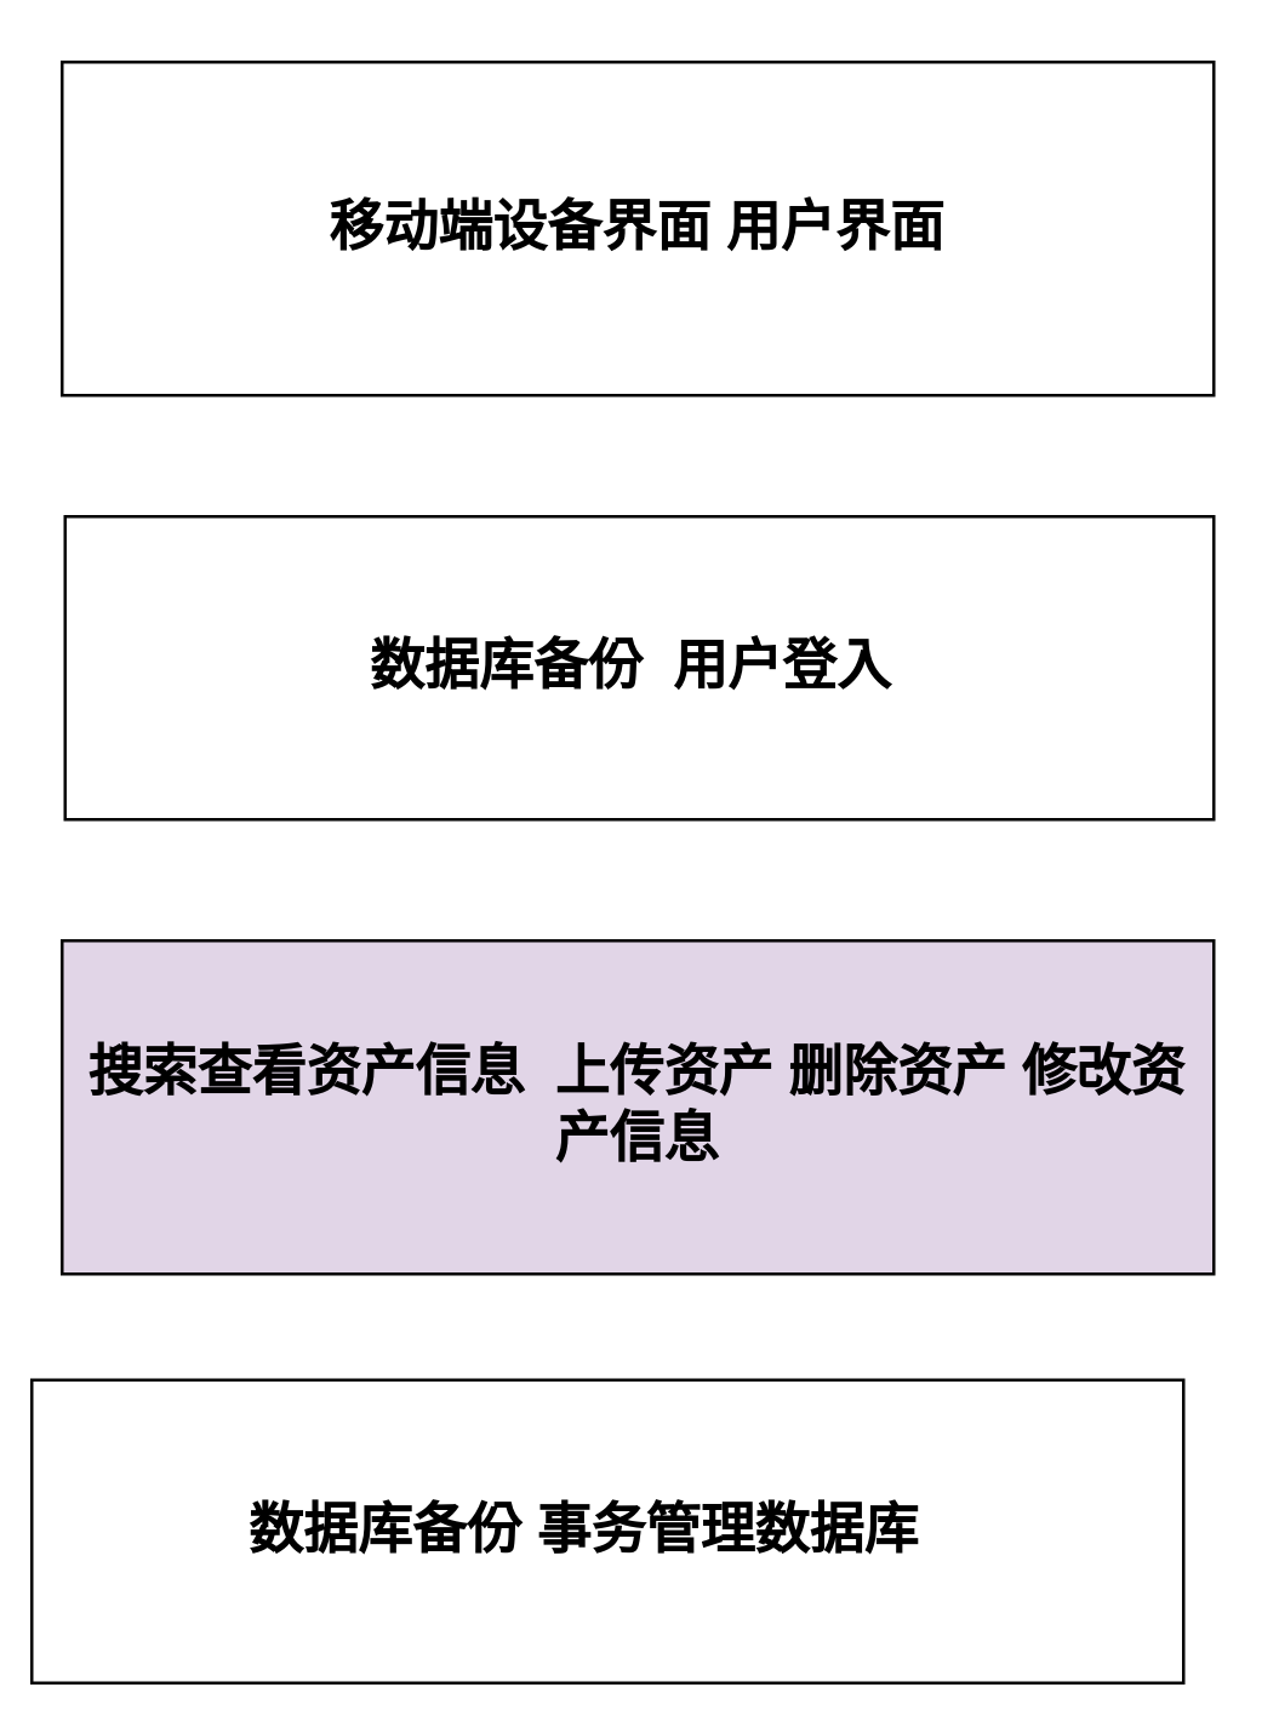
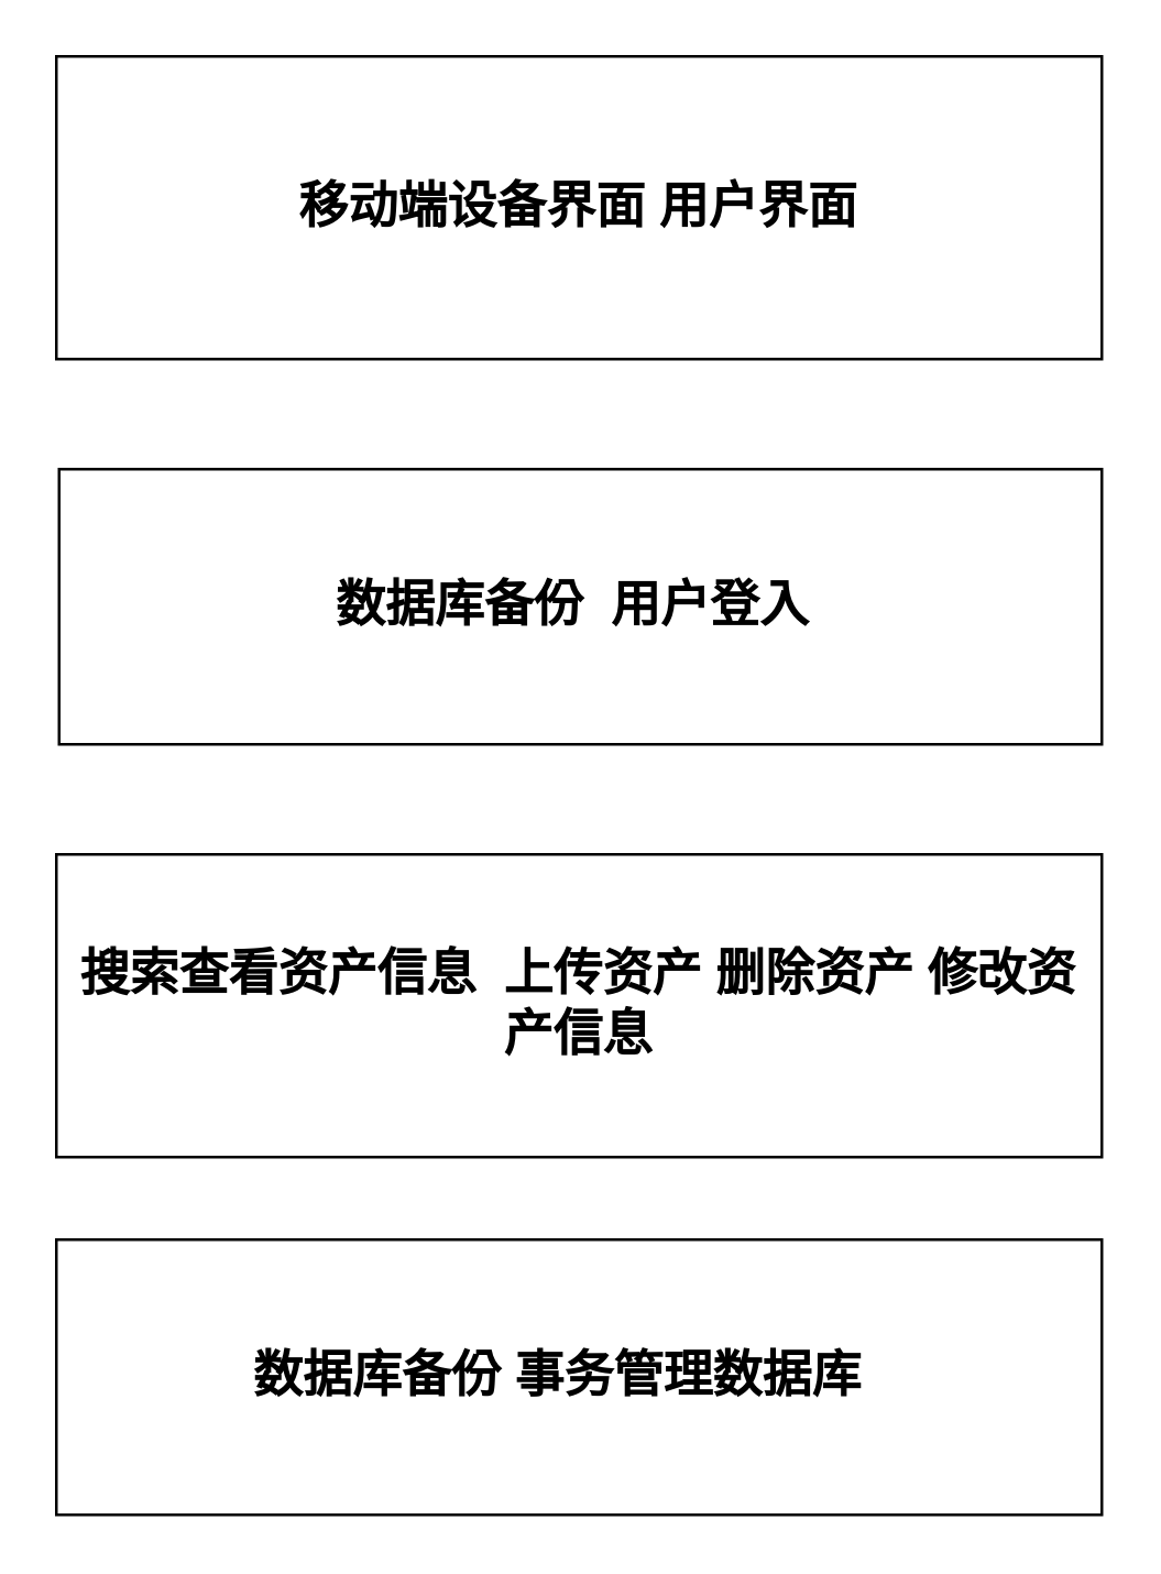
- <mxCell id="5" value="&lt;p class=&quot;MsoNormal&quot;&gt;&lt;font style=&quot;font-size: 18px;&quot;&gt;&lt;b&gt;搜索查看资产信息&amp;nbsp; 上传资产 删除资产 修改资产信息&lt;/b&gt;&lt;/font&gt;&lt;/p&gt;" style="rounded=0;whiteSpace=wrap;html=1;fillColor=#e1d5e7;" vertex="1" parent="1"><mxGeometry x="20" y="310" width="380" height="110" as="geometry" /></mxCell>
+ <mxCell id="5" value="&lt;p class=&quot;MsoNormal&quot;&gt;&lt;font style=&quot;font-size: 18px;&quot;&gt;&lt;b&gt;搜索查看资产信息&amp;nbsp; 上传资产 删除资产 修改资产信息&lt;/b&gt;&lt;/font&gt;&lt;/p&gt;" style="rounded=0;whiteSpace=wrap;html=1;" vertex="1" parent="1"><mxGeometry x="20" y="310" width="380" height="110" as="geometry" /></mxCell>
- <mxCell id="6" value="&lt;font style=&quot;font-size: 18px;&quot;&gt;&lt;b&gt;数据库备份 事务管理数据库&amp;nbsp; &amp;nbsp;&lt;/b&gt;&lt;/font&gt;" style="rounded=0;whiteSpace=wrap;html=1;" vertex="1" parent="1"><mxGeometry x="10" y="455" width="380" height="100" as="geometry" /></mxCell>
+ <mxCell id="6" value="&lt;font style=&quot;font-size: 18px;&quot;&gt;&lt;b&gt;数据库备份 事务管理数据库&amp;nbsp; &amp;nbsp;&lt;/b&gt;&lt;/font&gt;" style="rounded=0;whiteSpace=wrap;html=1;" vertex="1" parent="1"><mxGeometry x="20" y="450" width="380" height="100" as="geometry" /></mxCell>
